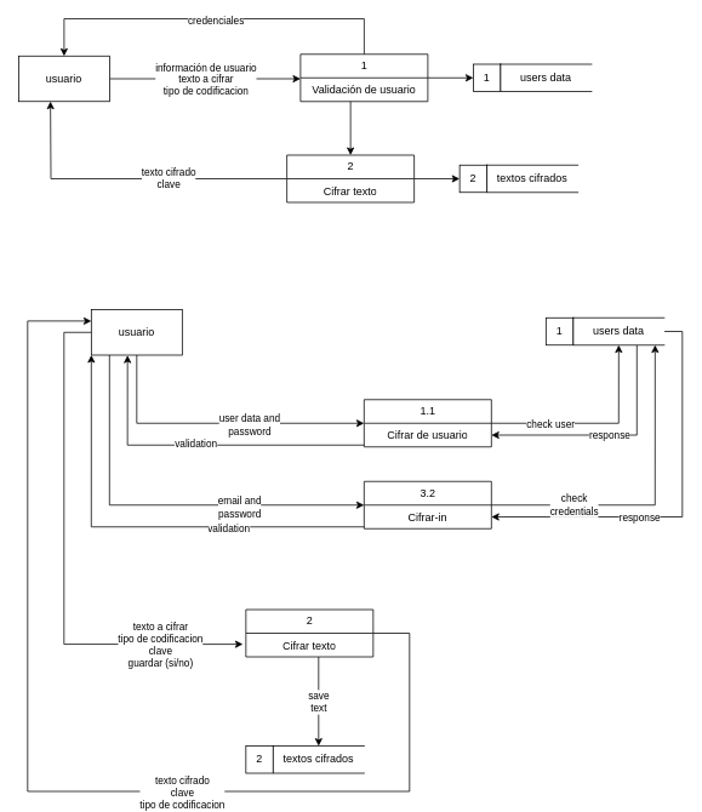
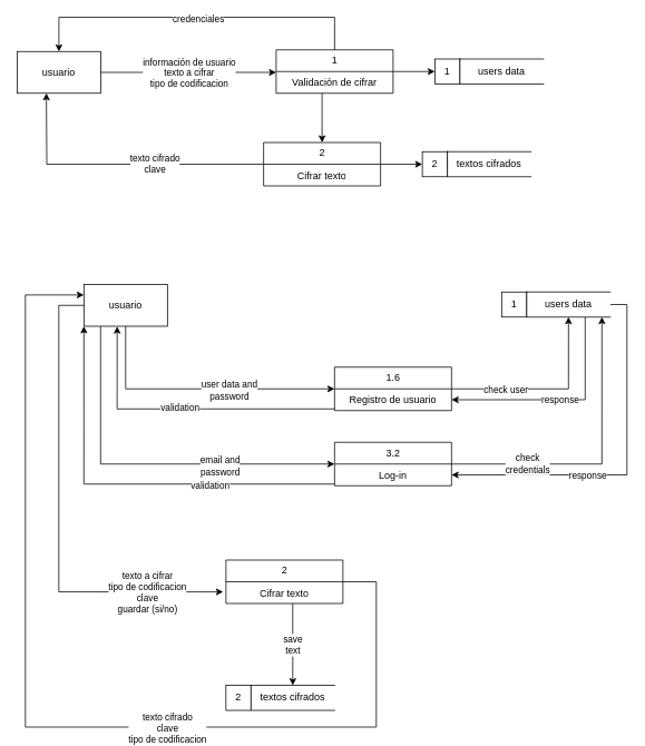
- <mxCell id="10" value="Validación de usuario" style="text;strokeColor=none;fillColor=none;align=center;verticalAlign=top;spacingLeft=4;spacingRight=4;overflow=hidden;rotatable=0;points=[[0,0.5],[1,0.5]];portConstraint=eastwest;whiteSpace=wrap;html=1;" vertex="1" parent="9"><mxGeometry y="26" width="140" height="26" as="geometry" /></mxCell>
+ <mxCell id="10" value="Validación de cifrar" style="text;strokeColor=none;fillColor=none;align=center;verticalAlign=top;spacingLeft=4;spacingRight=4;overflow=hidden;rotatable=0;points=[[0,0.5],[1,0.5]];portConstraint=eastwest;whiteSpace=wrap;html=1;" vertex="1" parent="9"><mxGeometry y="26" width="140" height="26" as="geometry" /></mxCell>
- <mxCell id="35" value="1.1" style="swimlane;fontStyle=0;childLayout=stackLayout;horizontal=1;startSize=26;fillColor=none;horizontalStack=0;resizeParent=1;resizeParentMax=0;resizeLast=0;collapsible=1;marginBottom=0;html=1;align=center;" vertex="1" parent="1"><mxGeometry x="399.94" y="439" width="140" height="52" as="geometry"><mxRectangle x="210" y="20" width="50" height="30" as="alternateBounds" /></mxGeometry></mxCell>
+ <mxCell id="35" value="1.6" style="swimlane;fontStyle=0;childLayout=stackLayout;horizontal=1;startSize=26;fillColor=none;horizontalStack=0;resizeParent=1;resizeParentMax=0;resizeLast=0;collapsible=1;marginBottom=0;html=1;align=center;" vertex="1" parent="1"><mxGeometry x="399.94" y="439" width="140" height="52" as="geometry"><mxRectangle x="210" y="20" width="50" height="30" as="alternateBounds" /></mxGeometry></mxCell>
- <mxCell id="36" value="Cifrar de usuario" style="text;strokeColor=none;fillColor=none;align=center;verticalAlign=top;spacingLeft=4;spacingRight=4;overflow=hidden;rotatable=0;points=[[0,0.5],[1,0.5]];portConstraint=eastwest;whiteSpace=wrap;html=1;" vertex="1" parent="35"><mxGeometry y="26" width="140" height="26" as="geometry" /></mxCell>
+ <mxCell id="36" value="Registro de usuario" style="text;strokeColor=none;fillColor=none;align=center;verticalAlign=top;spacingLeft=4;spacingRight=4;overflow=hidden;rotatable=0;points=[[0,0.5],[1,0.5]];portConstraint=eastwest;whiteSpace=wrap;html=1;" vertex="1" parent="35"><mxGeometry y="26" width="140" height="26" as="geometry" /></mxCell>
- <mxCell id="42" value="Cifrar-in" style="text;strokeColor=none;fillColor=none;align=center;verticalAlign=top;spacingLeft=4;spacingRight=4;overflow=hidden;rotatable=0;points=[[0,0.5],[1,0.5]];portConstraint=eastwest;whiteSpace=wrap;html=1;" vertex="1" parent="41"><mxGeometry y="26" width="140" height="26" as="geometry" /></mxCell>
+ <mxCell id="42" value="Log-in" style="text;strokeColor=none;fillColor=none;align=center;verticalAlign=top;spacingLeft=4;spacingRight=4;overflow=hidden;rotatable=0;points=[[0,0.5],[1,0.5]];portConstraint=eastwest;whiteSpace=wrap;html=1;" vertex="1" parent="41"><mxGeometry y="26" width="140" height="26" as="geometry" /></mxCell>
